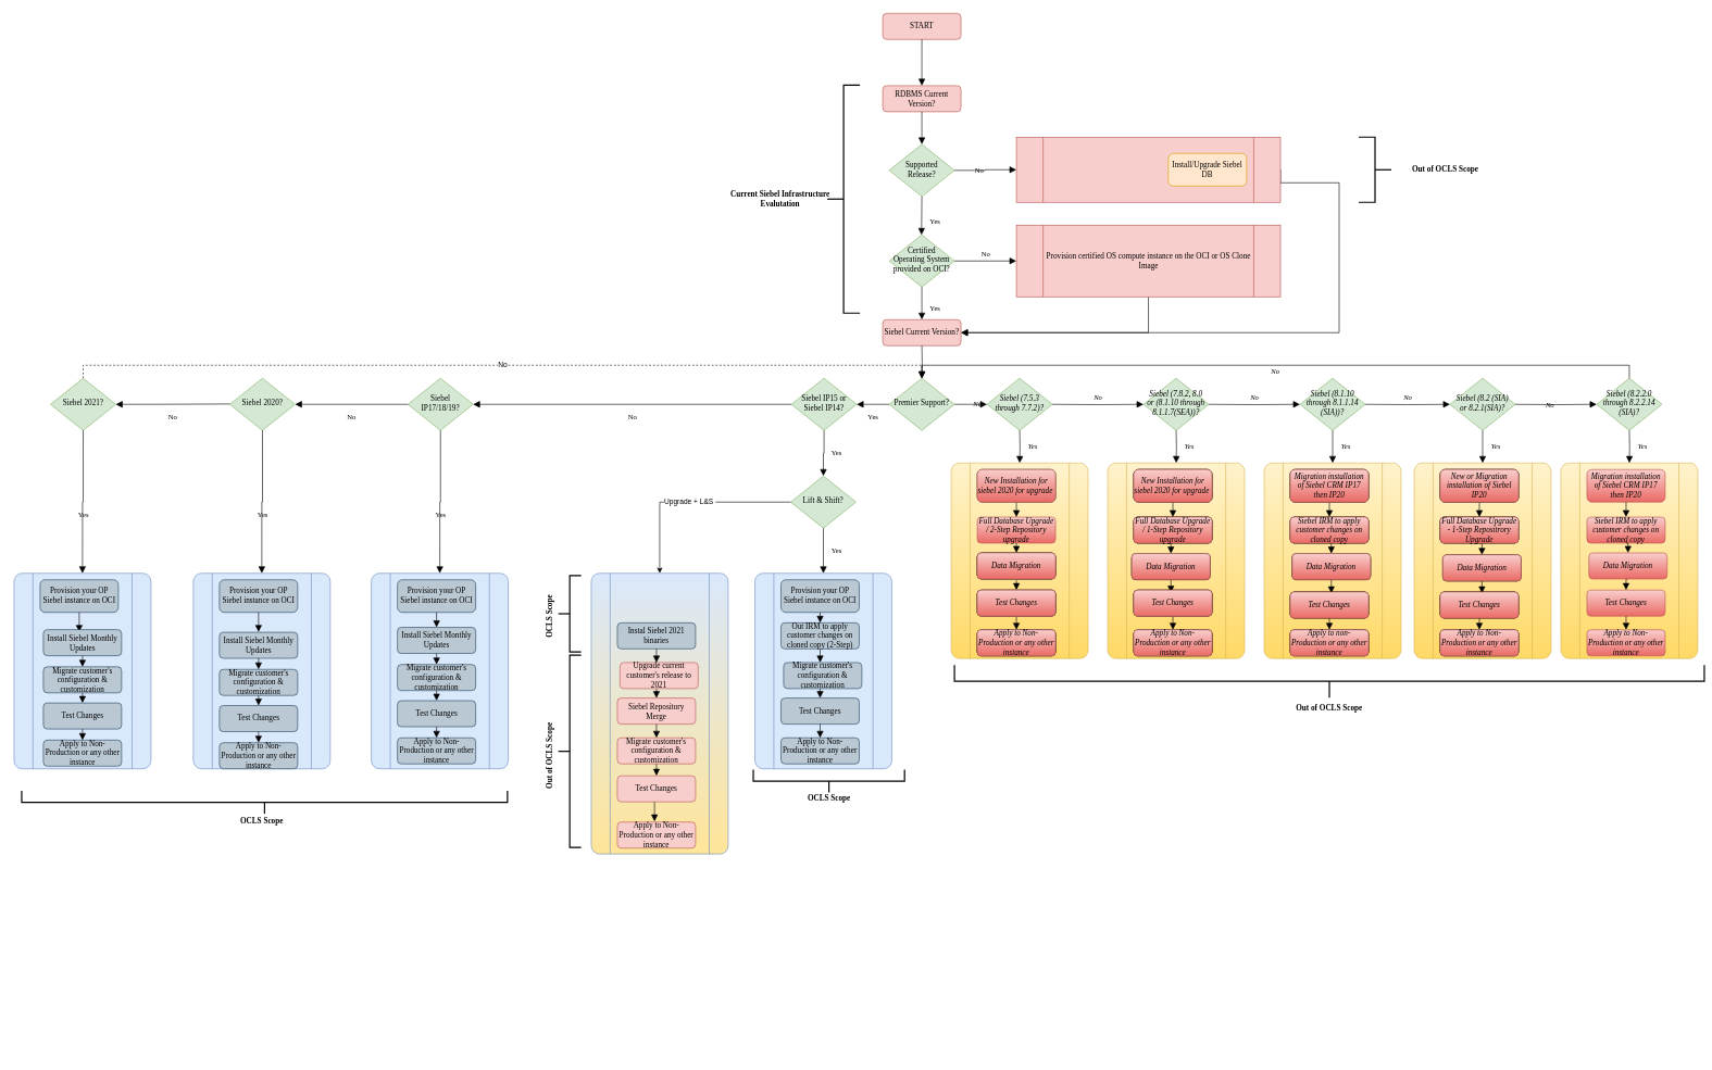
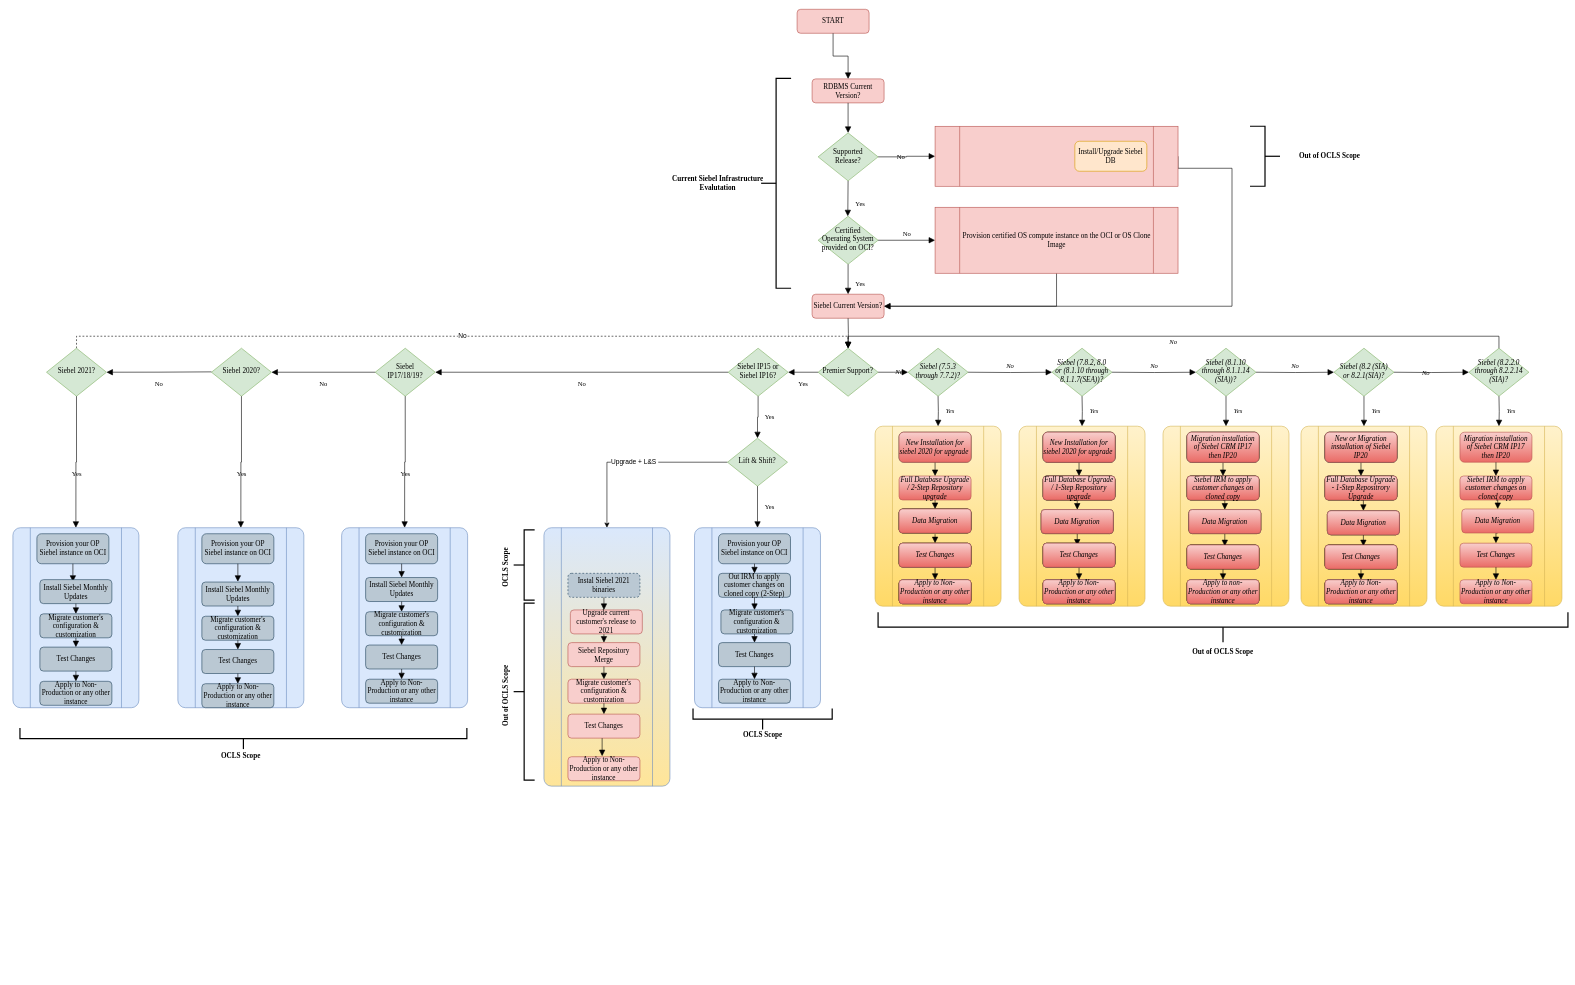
- <mxCell id="159" value="START" style="rounded=1;whiteSpace=wrap;html=1;fontSize=12;glass=0;strokeWidth=1;shadow=0;fillColor=#f8cecc;strokeColor=#b85450;fontFamily=Georgia;" parent="1" vertex="1"><mxGeometry x="1353" y="20" width="120" height="40" as="geometry" /></mxCell>
+ <mxCell id="159" value="START" style="rounded=1;whiteSpace=wrap;html=1;fontSize=12;glass=0;strokeWidth=1;shadow=0;fillColor=#f8cecc;strokeColor=#b85450;fontFamily=Georgia;" parent="1" vertex="1"><mxGeometry x="1328" y="15" width="120" height="40" as="geometry" /></mxCell>
- <mxCell id="14" value="Siebel IP15 or Siebel IP14?" style="rhombus;whiteSpace=wrap;html=1;shadow=0;fontFamily=Georgia;fontSize=12;align=center;strokeWidth=1;spacing=6;spacingTop=-4;fillColor=#d5e8d4;strokeColor=#82b366;" parent="1" vertex="1"><mxGeometry x="1213" y="580" width="100" height="80" as="geometry" /></mxCell>
+ <mxCell id="14" value="Siebel IP15 or Siebel IP16?" style="rhombus;whiteSpace=wrap;html=1;shadow=0;fontFamily=Georgia;fontSize=12;align=center;strokeWidth=1;spacing=6;spacingTop=-4;fillColor=#d5e8d4;strokeColor=#82b366;" parent="1" vertex="1"><mxGeometry x="1213" y="580" width="100" height="80" as="geometry" /></mxCell>
- <mxCell id="188" value="Instal Siebel 2021 binaries" style="rounded=1;whiteSpace=wrap;html=1;fontSize=12;glass=0;strokeWidth=1;shadow=0;fillColor=#bac8d3;strokeColor=#23445d;fontFamily=Georgia;" parent="1" vertex="1"><mxGeometry x="946" y="955.25" width="120" height="40" as="geometry" /></mxCell>
+ <mxCell id="188" value="Instal Siebel 2021 binaries" style="rounded=1;whiteSpace=wrap;html=1;fontSize=12;glass=0;strokeWidth=1;shadow=0;fillColor=#bac8d3;strokeColor=#23445d;fontFamily=Georgia;dashed=1;" parent="1" vertex="1"><mxGeometry x="946" y="955.25" width="120" height="40" as="geometry" /></mxCell>
